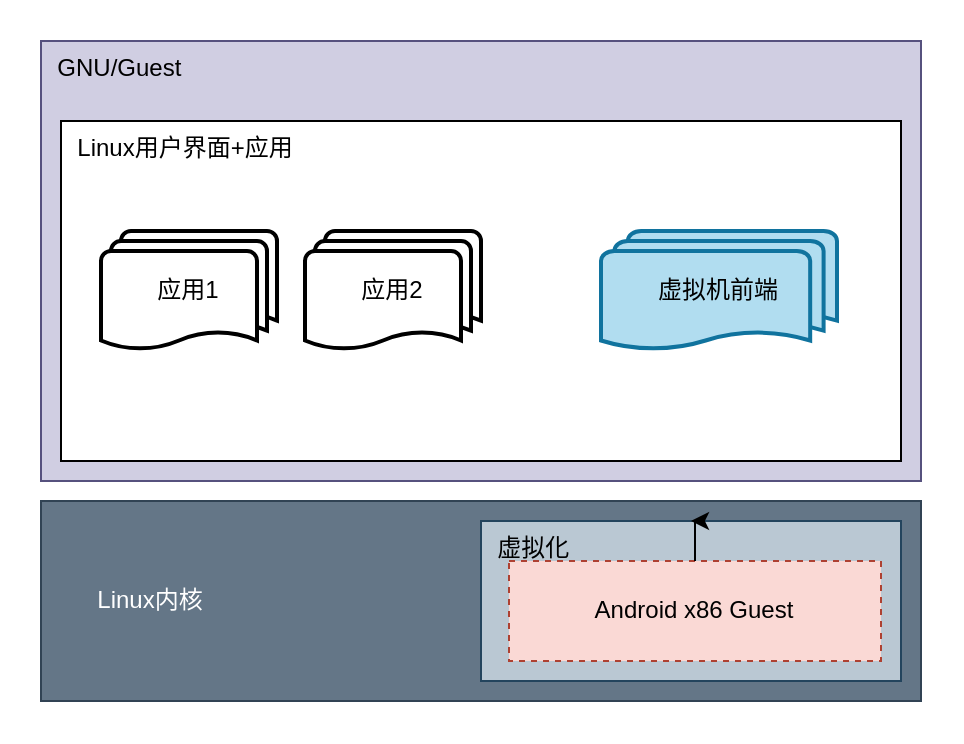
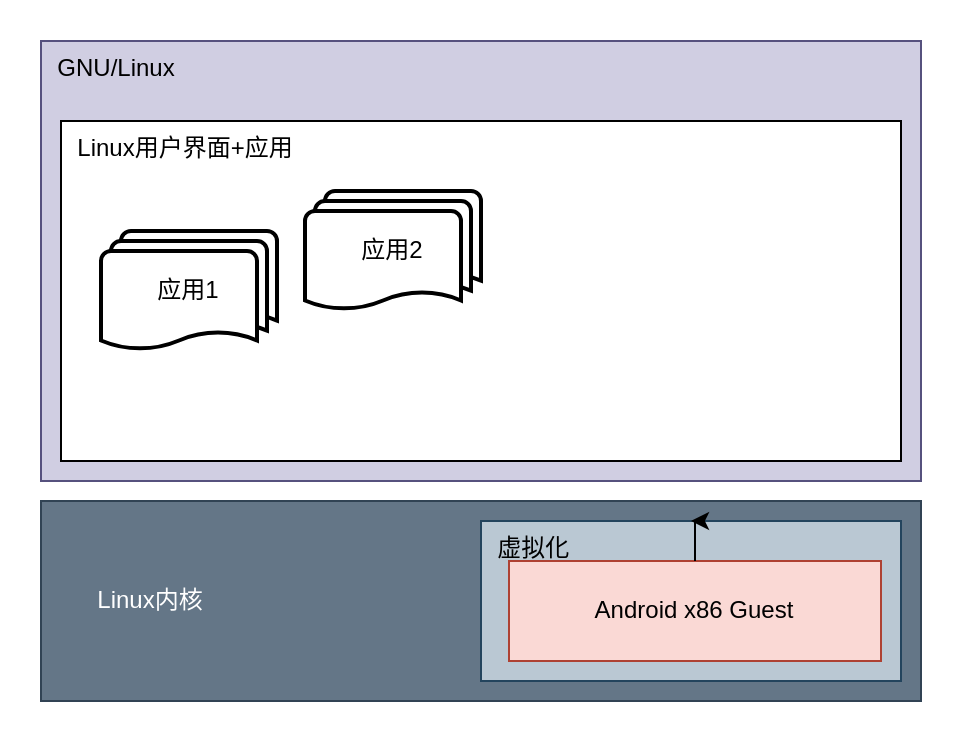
- <mxCell id="5" value="&amp;nbsp; GNU/Guest" style="rounded=0;whiteSpace=wrap;html=1;fillColor=#d0cee2;strokeColor=#56517e;align=left;verticalAlign=top;" parent="1" vertex="1"><mxGeometry x="20" y="20" width="440" height="220" as="geometry" /></mxCell>
+ <mxCell id="5" value="&amp;nbsp; GNU/Linux" style="rounded=0;whiteSpace=wrap;html=1;fillColor=#d0cee2;strokeColor=#56517e;align=left;verticalAlign=top;" parent="1" vertex="1"><mxGeometry x="20" y="20" width="440" height="220" as="geometry" /></mxCell>
- <mxCell id="8" value="应用2" style="strokeWidth=2;html=1;shape=mxgraph.flowchart.multi-document;whiteSpace=wrap;" parent="1" vertex="1"><mxGeometry x="152" y="115" width="88" height="60" as="geometry" /></mxCell>
+ <mxCell id="8" value="应用2" style="strokeWidth=2;html=1;shape=mxgraph.flowchart.multi-document;whiteSpace=wrap;" parent="1" vertex="1"><mxGeometry x="152" y="95" width="88" height="60" as="geometry" /></mxCell>
- <mxCell id="9" value="虚拟机前端" style="strokeWidth=2;html=1;shape=mxgraph.flowchart.multi-document;whiteSpace=wrap;fillColor=#b1ddf0;strokeColor=#10739e;" parent="1" vertex="1"><mxGeometry x="300" y="115" width="118" height="60" as="geometry" /></mxCell>
- <mxCell id="4" value="Android x86 Guest" style="rounded=0;whiteSpace=wrap;html=1;fillColor=#fad9d5;strokeColor=#ae4132;dashed=1;" parent="1" vertex="1"><mxGeometry x="254" y="280" width="186" height="50" as="geometry" /></mxCell>
+ <mxCell id="4" value="Android x86 Guest" style="rounded=0;whiteSpace=wrap;html=1;fillColor=#fad9d5;strokeColor=#ae4132;" parent="1" vertex="1"><mxGeometry x="254" y="280" width="186" height="50" as="geometry" /></mxCell>
